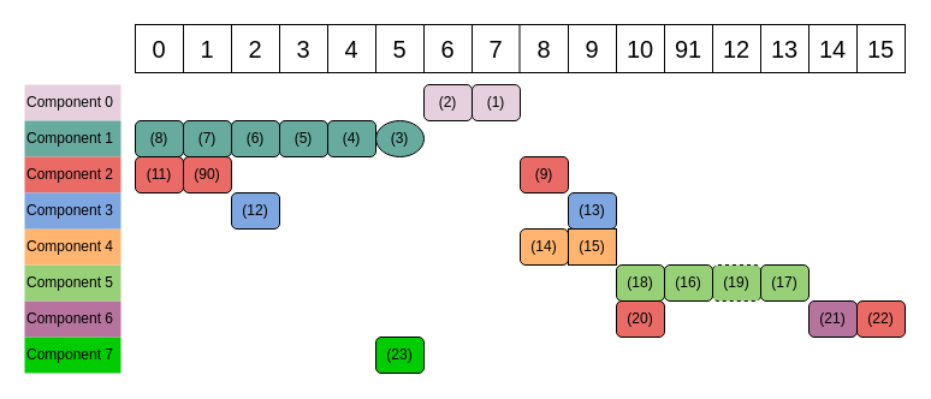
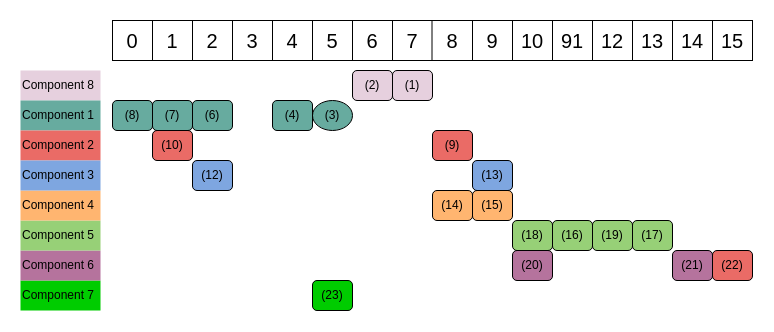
- <mxCell id="57" value="Component 0" style="text;html=1;strokeColor=none;fillColor=#E6D0DE;align=left;verticalAlign=middle;whiteSpace=wrap;rounded=0;labelBackgroundColor=none;labelBorderColor=none;fontSize=12;fontColor=default;" vertex="1" parent="1"><mxGeometry y="70" width="80" height="30" as="geometry" x="20" /></mxCell>
+ <mxCell id="57" value="Component 8" style="text;html=1;strokeColor=none;fillColor=#E6D0DE;align=left;verticalAlign=middle;whiteSpace=wrap;rounded=0;labelBackgroundColor=none;labelBorderColor=none;fontSize=12;fontColor=default;" vertex="1" parent="1"><mxGeometry y="70" width="80" height="30" as="geometry" x="20" /></mxCell>
- <mxCell id="40" value="(5)" style="rounded=1;whiteSpace=wrap;html=1;fontSize=12;fillColor=#67AB9F;" vertex="1" parent="1"><mxGeometry x="232" y="100" width="40" height="30" as="geometry" /></mxCell>
- <mxCell id="43" value="(11)" style="rounded=1;whiteSpace=wrap;html=1;fontSize=12;fillColor=#EA6B66;" vertex="1" parent="1"><mxGeometry x="112" y="130" width="40" height="30" as="geometry" /></mxCell>
- <mxCell id="44" value="(90)" style="rounded=1;whiteSpace=wrap;html=1;fontSize=12;fillColor=#EA6B66;" vertex="1" parent="1"><mxGeometry x="152" y="130" width="40" height="30" as="geometry" /></mxCell>
+ <mxCell id="44" value="(10)" style="rounded=1;whiteSpace=wrap;html=1;fontSize=12;fillColor=#EA6B66;" vertex="1" parent="1"><mxGeometry x="152" y="130" width="40" height="30" as="geometry" /></mxCell>
- <mxCell id="53" value="(15)" style="whiteSpace=wrap;html=1;fontSize=12;fillColor=#FFB570;rounded=0;" vertex="1" parent="1"><mxGeometry x="472" y="190" width="40" height="30" as="geometry" /></mxCell>
+ <mxCell id="53" value="(15)" style="rounded=1;whiteSpace=wrap;html=1;fontSize=12;fillColor=#FFB570;" vertex="1" parent="1"><mxGeometry x="472" y="190" width="40" height="30" as="geometry" /></mxCell>
- <mxCell id="49" value="(19)" style="rounded=1;whiteSpace=wrap;html=1;fontSize=12;fillColor=#97D077;dashed=1;" vertex="1" parent="1"><mxGeometry x="592" y="220" width="40" height="30" as="geometry" /></mxCell>
+ <mxCell id="49" value="(19)" style="rounded=1;whiteSpace=wrap;html=1;fontSize=12;fillColor=#97D077;" vertex="1" parent="1"><mxGeometry x="592" y="220" width="40" height="30" as="geometry" /></mxCell>
- <mxCell id="48" value="(20)" style="rounded=1;whiteSpace=wrap;html=1;fontSize=12;fillColor=#ea6b66;" vertex="1" parent="1"><mxGeometry x="512" y="250" width="40" height="30" as="geometry" /></mxCell>
+ <mxCell id="48" value="(20)" style="rounded=1;whiteSpace=wrap;html=1;fontSize=12;fillColor=#B5739D;" vertex="1" parent="1"><mxGeometry x="512" y="250" width="40" height="30" as="geometry" /></mxCell>
